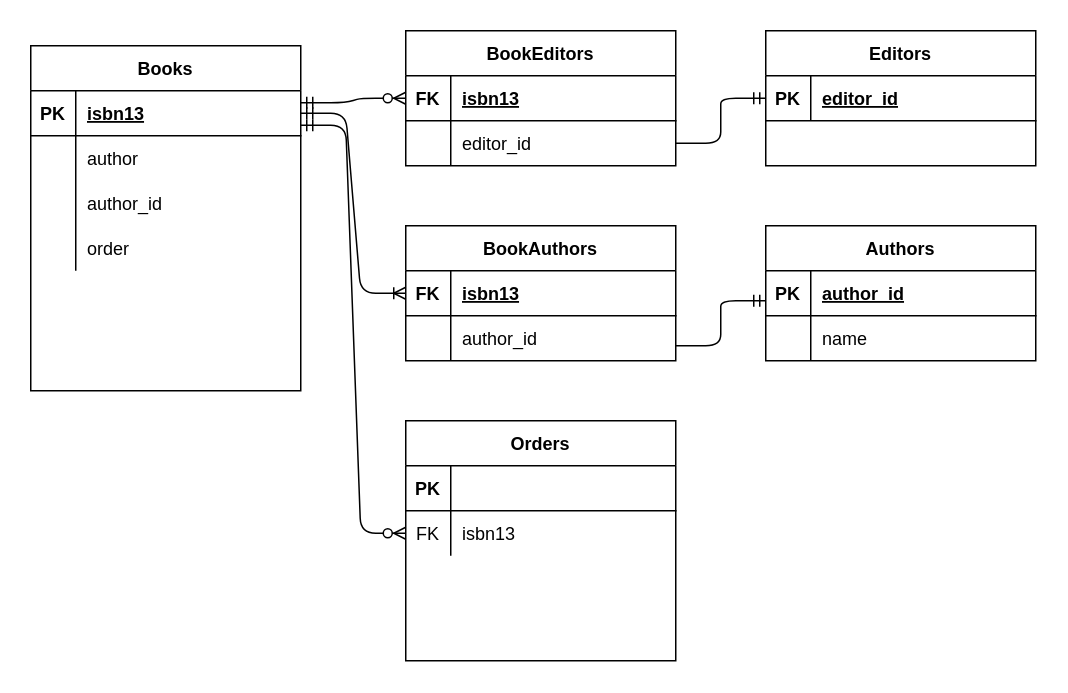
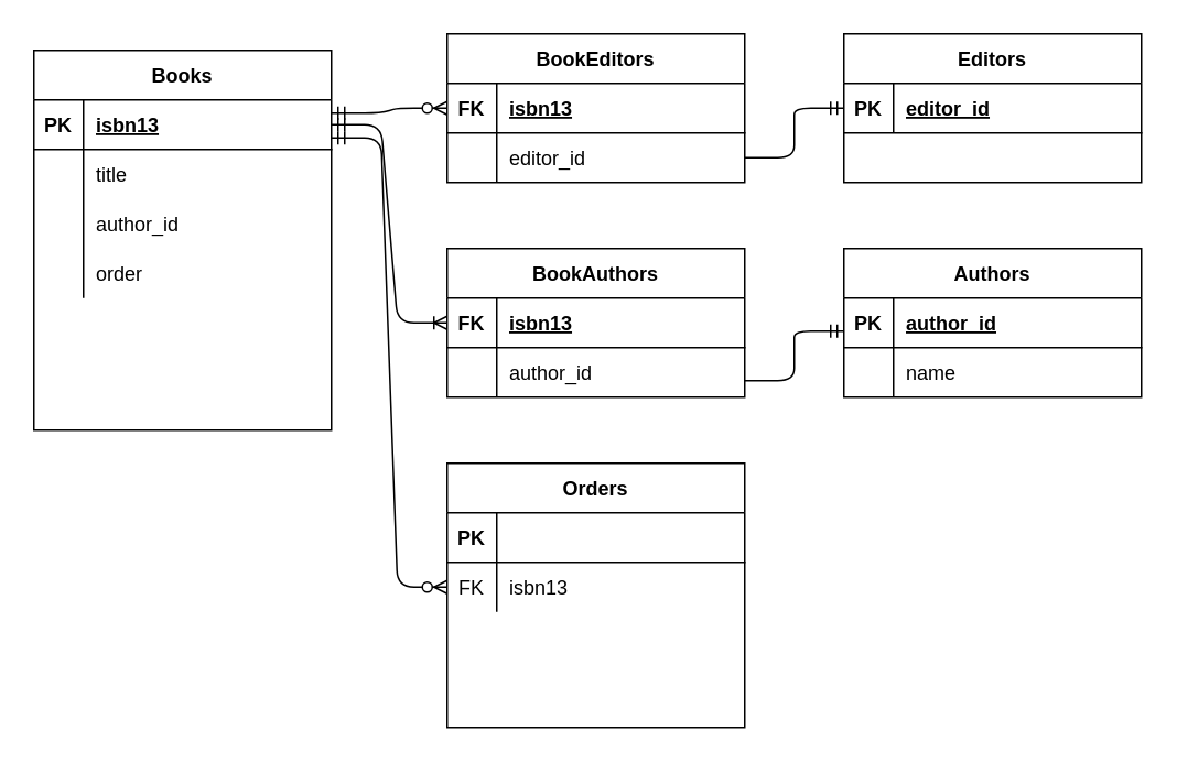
- <mxCell id="8" value="author" style="shape=partialRectangle;connectable=0;fillColor=none;top=0;left=0;bottom=0;right=0;align=left;spacingLeft=6;overflow=hidden;" vertex="1" parent="6"><mxGeometry x="30" width="150" height="30" as="geometry" /></mxCell>
+ <mxCell id="8" value="title" style="shape=partialRectangle;connectable=0;fillColor=none;top=0;left=0;bottom=0;right=0;align=left;spacingLeft=6;overflow=hidden;" vertex="1" parent="6"><mxGeometry x="30" width="150" height="30" as="geometry" /></mxCell>
